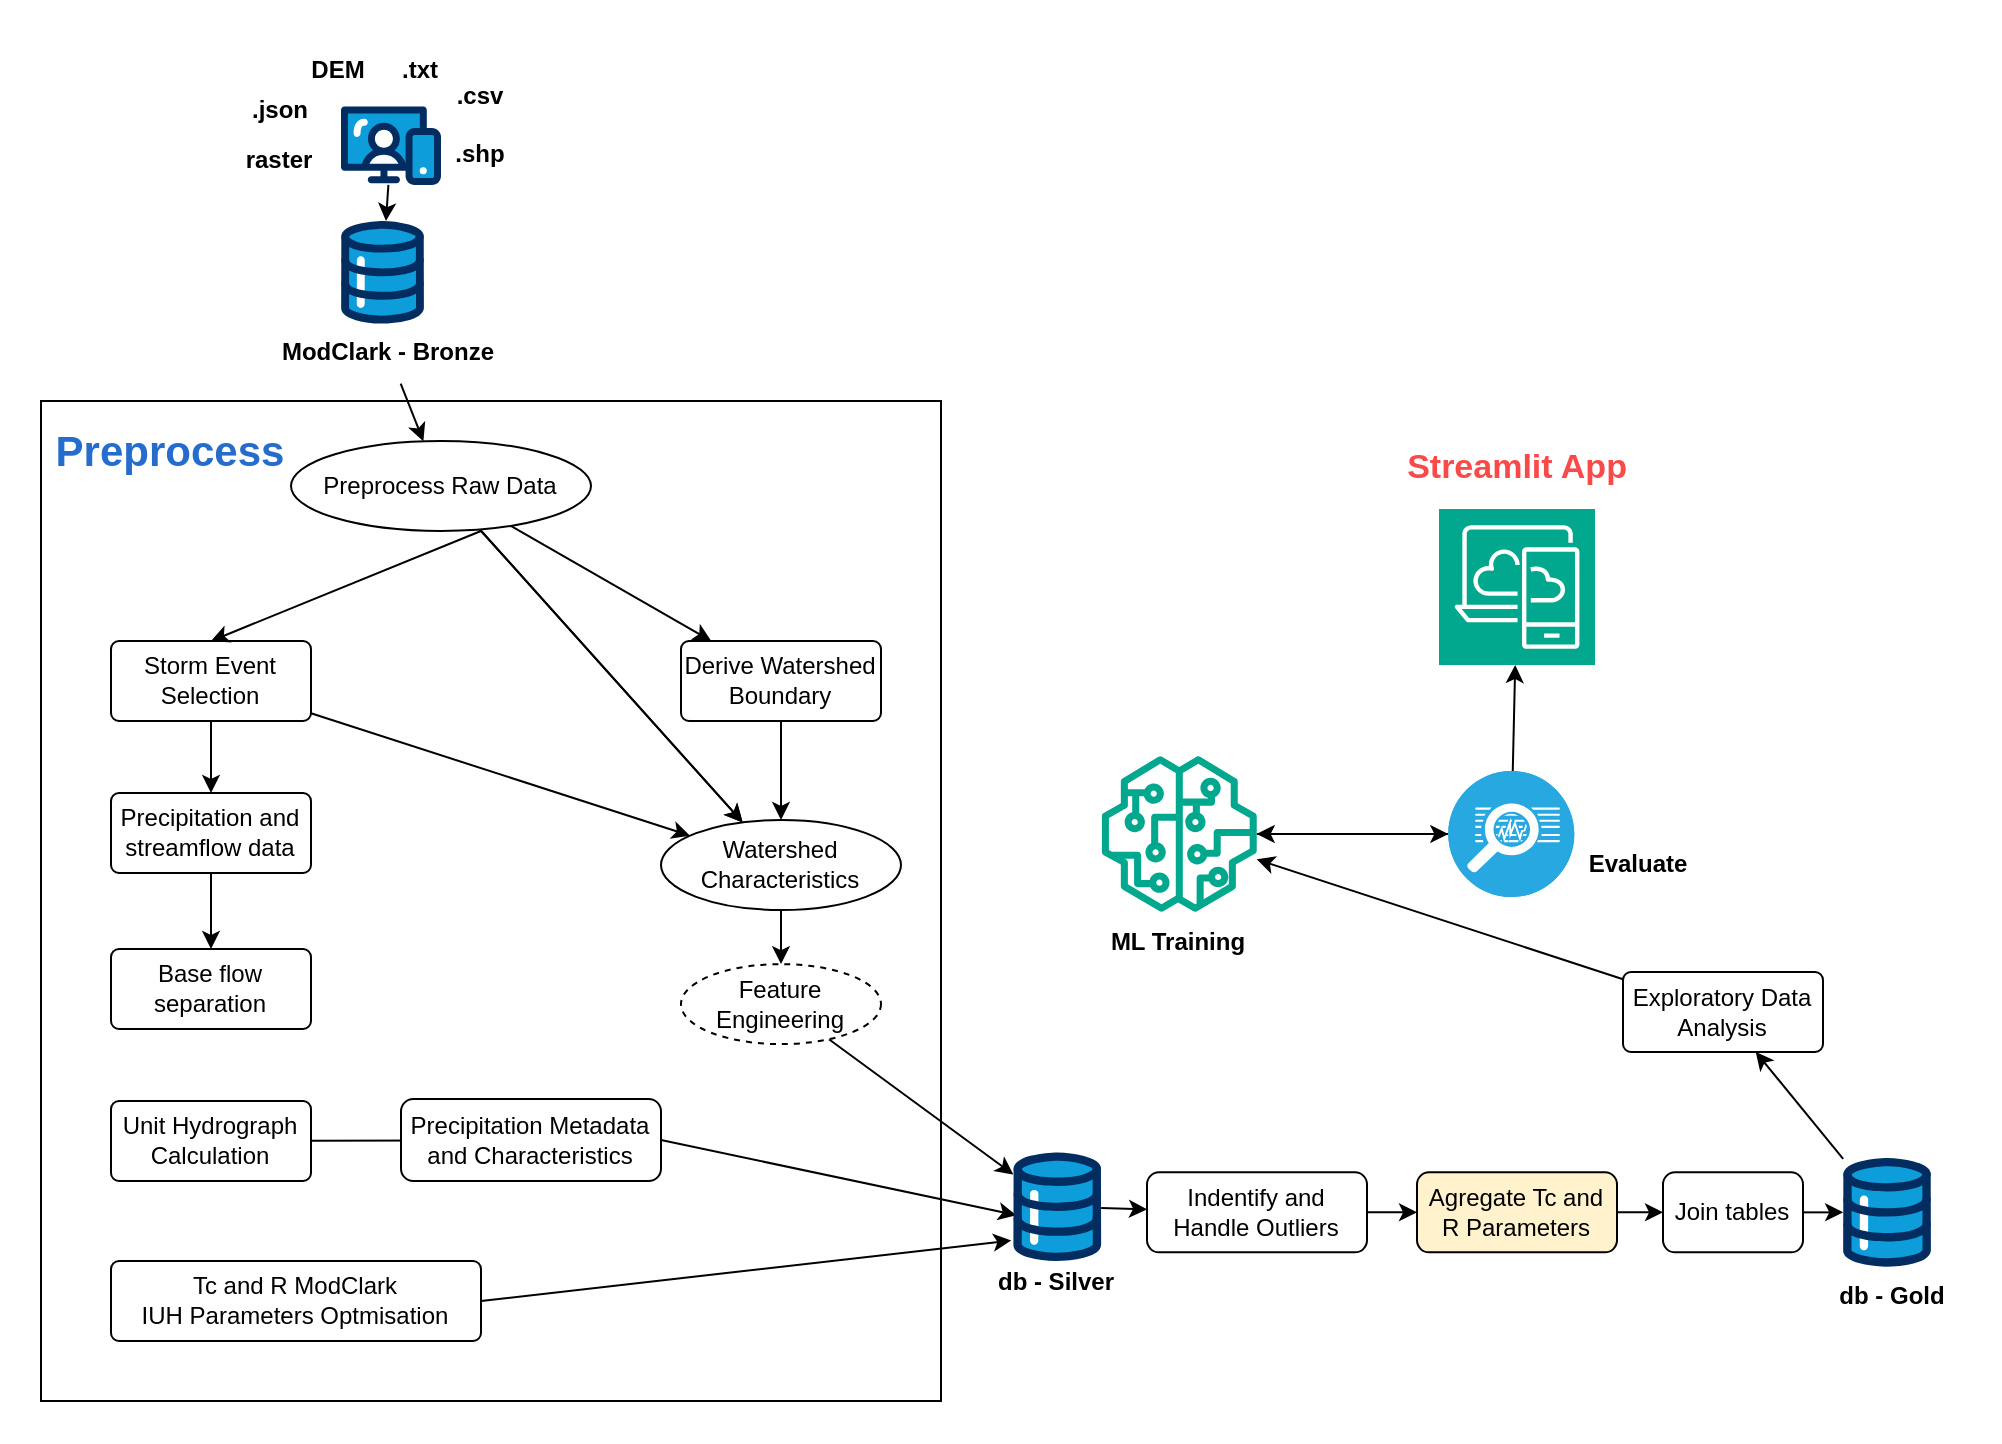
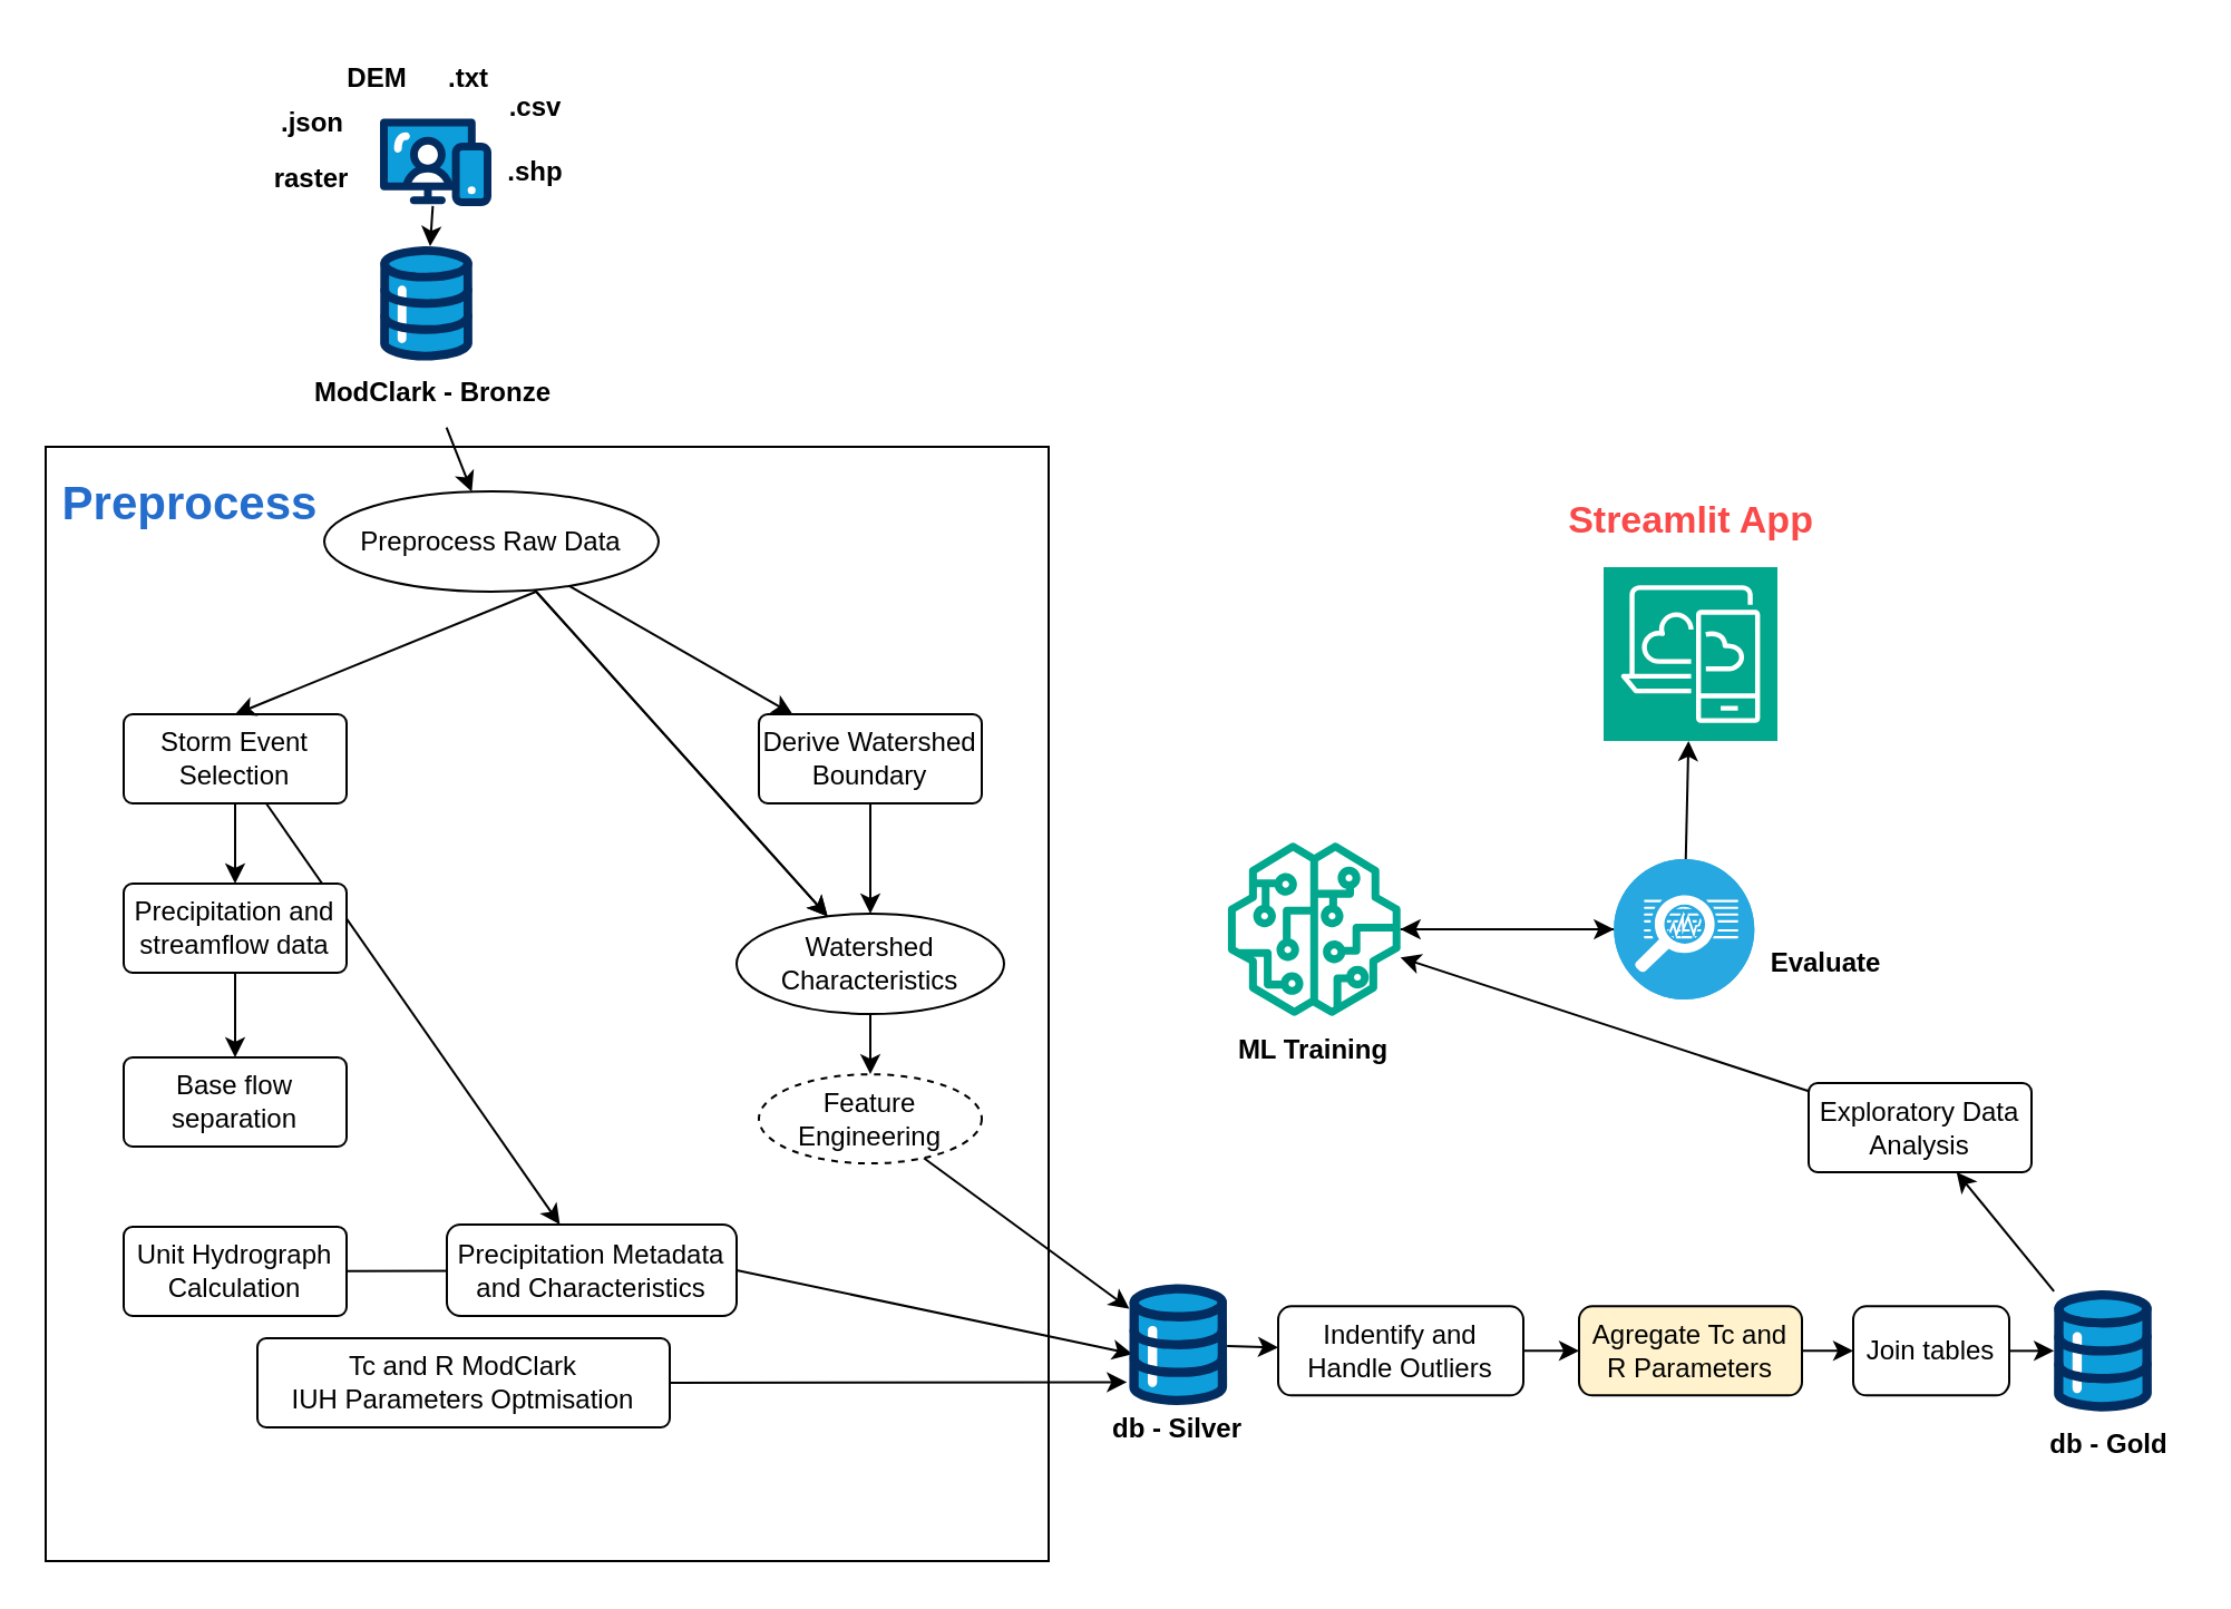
- <mxCell id="13" value="" style="edgeStyle=none;html=1;" parent="1" source="15" target="28" edge="1"><mxGeometry relative="1" as="geometry" /></mxCell>
+ <mxCell id="13" value="" style="edgeStyle=none;html=1;" parent="1" source="15" target="44" edge="1"><mxGeometry relative="1" as="geometry" /></mxCell>
- <mxCell id="49" value="&lt;span style=&quot;color: rgb(0, 0, 0);&quot;&gt;Tc and R&amp;nbsp;&lt;span style=&quot;color: rgb(0, 0, 0);&quot;&gt;ModClark IUH&amp;nbsp;&lt;/span&gt;Parameters Optmisation&lt;/span&gt;" style="rounded=1;arcSize=10;whiteSpace=wrap;html=1;align=center;" parent="1" vertex="1"><mxGeometry x="55" y="630" width="185" height="40" as="geometry" /></mxCell>
+ <mxCell id="49" value="&lt;span style=&quot;color: rgb(0, 0, 0);&quot;&gt;Tc and R&amp;nbsp;&lt;span style=&quot;color: rgb(0, 0, 0);&quot;&gt;ModClark IUH&amp;nbsp;&lt;/span&gt;Parameters Optmisation&lt;/span&gt;" style="rounded=1;arcSize=10;whiteSpace=wrap;html=1;align=center;" parent="1" vertex="1"><mxGeometry x="115" y="600" width="185" height="40" as="geometry" /></mxCell>
